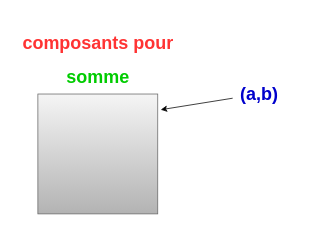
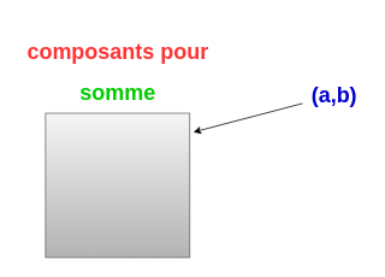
- <mxCell id="4" value="&lt;h1&gt;&lt;font color=&quot;#0000cc&quot;&gt;(a,b)&lt;/font&gt;&lt;/h1&gt;" style="text;html=1;align=center;verticalAlign=middle;resizable=0;points=[];autosize=1;strokeColor=none;fillColor=none;fontColor=#FF3333;" vertex="1" parent="1"><mxGeometry x="310" y="90" width="70" height="70" as="geometry" /></mxCell>
+ <mxCell id="4" value="&lt;h1&gt;&lt;font color=&quot;#0000cc&quot;&gt;(a,b)&lt;/font&gt;&lt;/h1&gt;" style="text;html=1;align=center;verticalAlign=middle;resizable=0;points=[];autosize=1;strokeColor=none;fillColor=none;fontColor=#FF3333;" vertex="1" parent="1"><mxGeometry x="335" y="70" width="70" height="70" as="geometry" /></mxCell>
